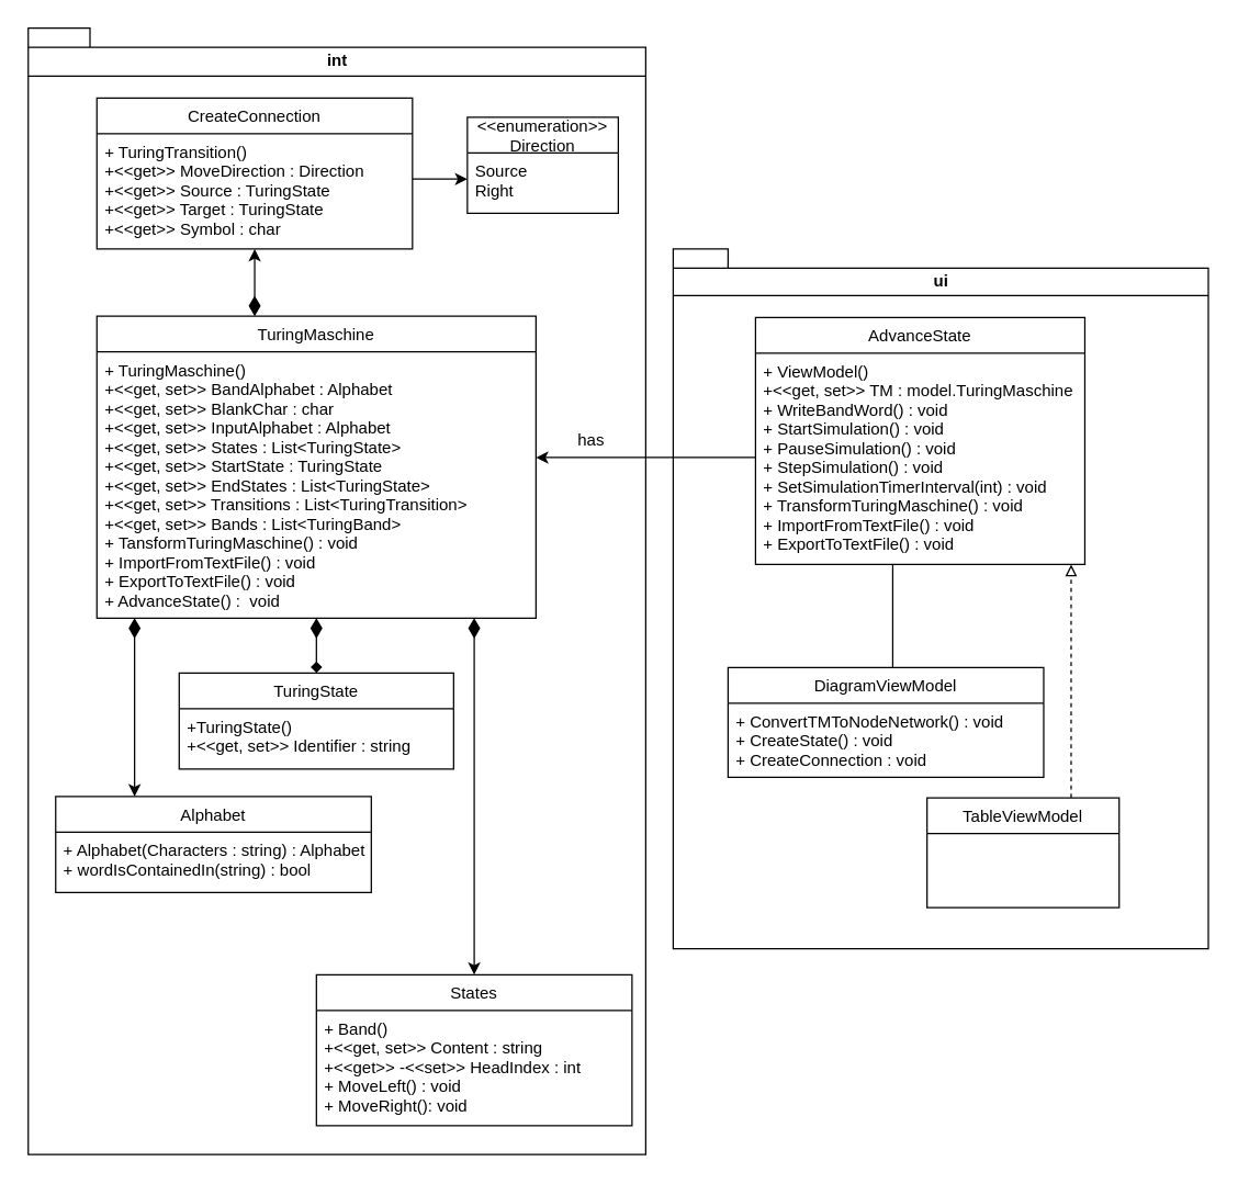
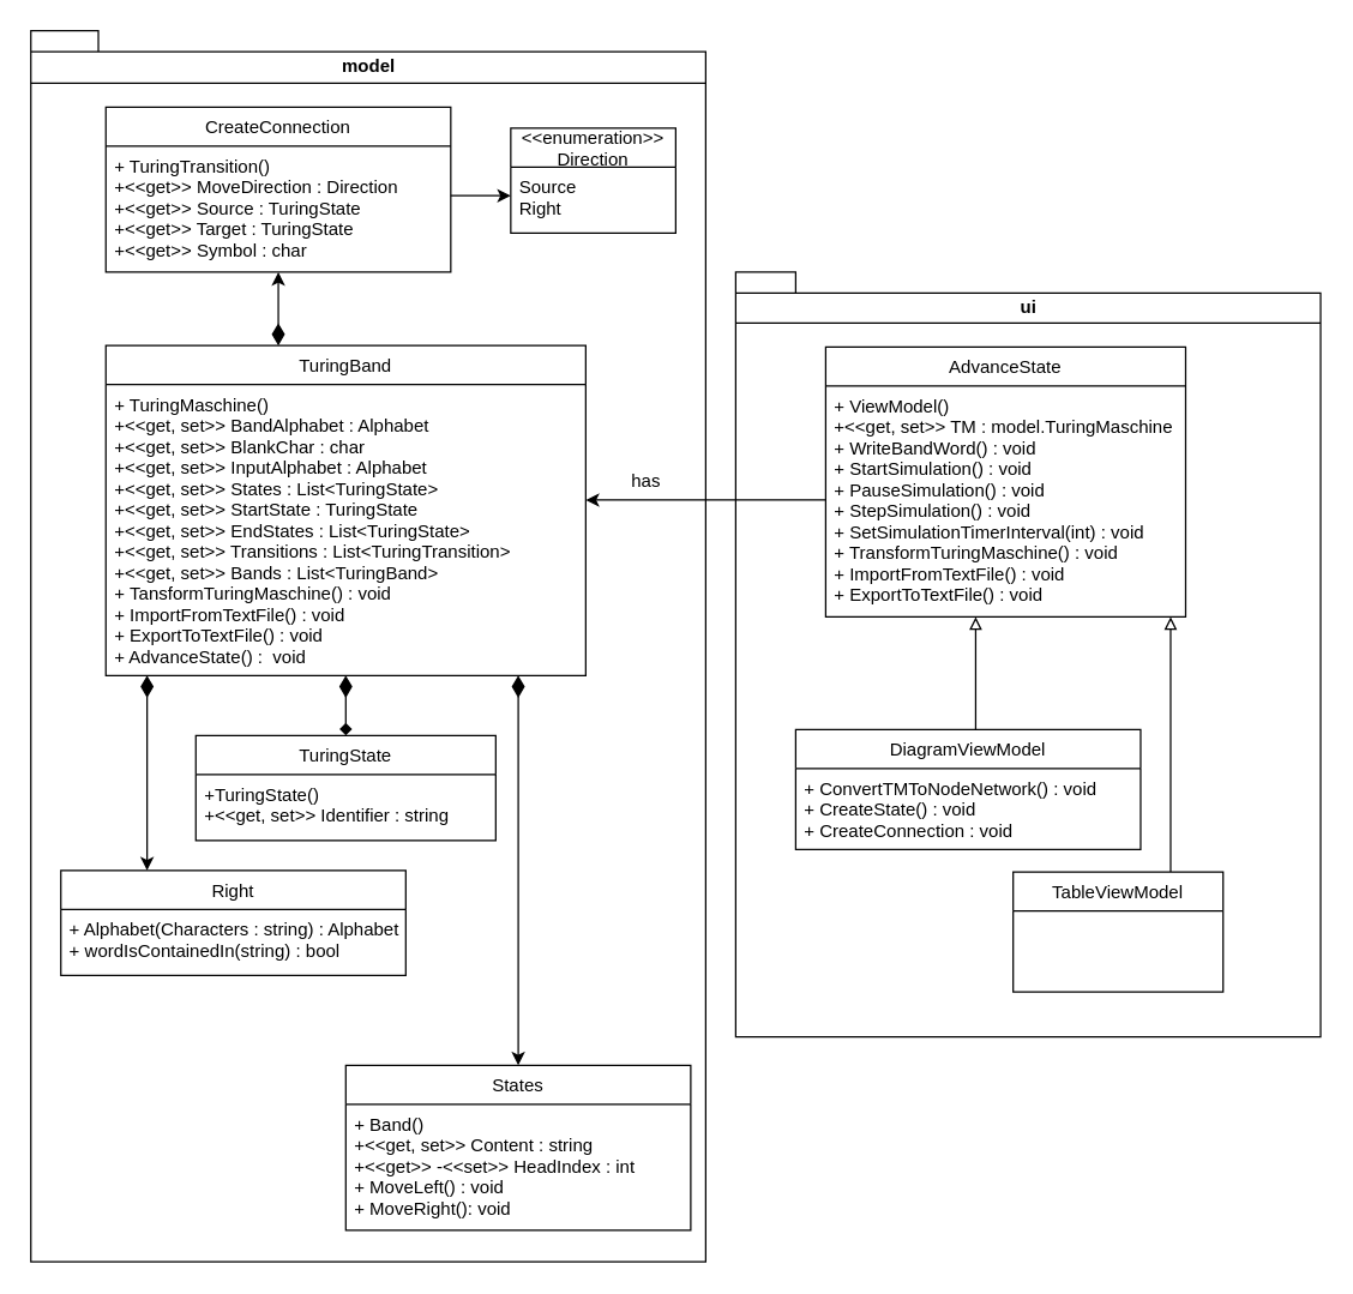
- <mxCell id="2" value="int" style="shape=folder;fontStyle=1;spacingTop=10;tabWidth=40;tabHeight=14;tabPosition=left;html=1;strokeColor=default;verticalAlign=top;" vertex="1" parent="1"><mxGeometry x="20" y="20" width="450" height="821" as="geometry" /></mxCell>
+ <mxCell id="2" value="model" style="shape=folder;fontStyle=1;spacingTop=10;tabWidth=40;tabHeight=14;tabPosition=left;html=1;strokeColor=default;verticalAlign=top;" vertex="1" parent="1"><mxGeometry x="20" y="20" width="450" height="821" as="geometry" /></mxCell>
- <mxCell id="9" value="TuringMaschine" style="swimlane;fontStyle=0;childLayout=stackLayout;horizontal=1;startSize=26;fillColor=none;horizontalStack=0;resizeParent=1;resizeParentMax=0;resizeLast=0;collapsible=1;marginBottom=0;strokeColor=default;" vertex="1" parent="1"><mxGeometry x="70" y="230" width="320" height="220" as="geometry" /></mxCell>
+ <mxCell id="9" value="TuringBand" style="swimlane;fontStyle=0;childLayout=stackLayout;horizontal=1;startSize=26;fillColor=none;horizontalStack=0;resizeParent=1;resizeParentMax=0;resizeLast=0;collapsible=1;marginBottom=0;strokeColor=default;" vertex="1" parent="1"><mxGeometry x="70" y="230" width="320" height="220" as="geometry" /></mxCell>
- <mxCell id="13" style="edgeStyle=orthogonalEdgeStyle;rounded=0;orthogonalLoop=1;jettySize=auto;html=1;startArrow=none;startFill=0;endArrow=none;endFill=0;startSize=12;" edge="1" parent="1" source="14" target="4"><mxGeometry relative="1" as="geometry"><Array as="points"><mxPoint x="650" y="461" /><mxPoint x="650" y="461" /></Array></mxGeometry></mxCell>
+ <mxCell id="13" style="edgeStyle=orthogonalEdgeStyle;rounded=0;orthogonalLoop=1;jettySize=auto;html=1;startArrow=none;startFill=0;endArrow=block;endFill=0;startSize=12;" edge="1" parent="1" source="14" target="4"><mxGeometry relative="1" as="geometry"><Array as="points"><mxPoint x="650" y="461" /><mxPoint x="650" y="461" /></Array></mxGeometry></mxCell>
- <mxCell id="18" style="edgeStyle=orthogonalEdgeStyle;rounded=0;orthogonalLoop=1;jettySize=auto;html=1;exitX=0.75;exitY=0;exitDx=0;exitDy=0;startArrow=none;startFill=0;startSize=12;endArrow=block;endFill=0;dashed=1;" edge="1" parent="1" source="19" target="4"><mxGeometry relative="1" as="geometry"><Array as="points"><mxPoint x="780" y="581" /></Array></mxGeometry></mxCell>
+ <mxCell id="18" style="edgeStyle=orthogonalEdgeStyle;rounded=0;orthogonalLoop=1;jettySize=auto;html=1;exitX=0.75;exitY=0;exitDx=0;exitDy=0;startArrow=none;startFill=0;startSize=12;endArrow=block;endFill=0;" edge="1" parent="1" source="19" target="4"><mxGeometry relative="1" as="geometry"><Array as="points"><mxPoint x="780" y="581" /></Array></mxGeometry></mxCell>
- <mxCell id="20" value="Alphabet" style="swimlane;fontStyle=0;childLayout=stackLayout;horizontal=1;startSize=26;fillColor=none;horizontalStack=0;resizeParent=1;resizeParentMax=0;resizeLast=0;collapsible=1;marginBottom=0;strokeColor=default;" vertex="1" parent="1"><mxGeometry x="40" y="580" width="230" height="70" as="geometry" /></mxCell>
+ <mxCell id="20" value="Right" style="swimlane;fontStyle=0;childLayout=stackLayout;horizontal=1;startSize=26;fillColor=none;horizontalStack=0;resizeParent=1;resizeParentMax=0;resizeLast=0;collapsible=1;marginBottom=0;strokeColor=default;" vertex="1" parent="1"><mxGeometry x="40" y="580" width="230" height="70" as="geometry" /></mxCell>
